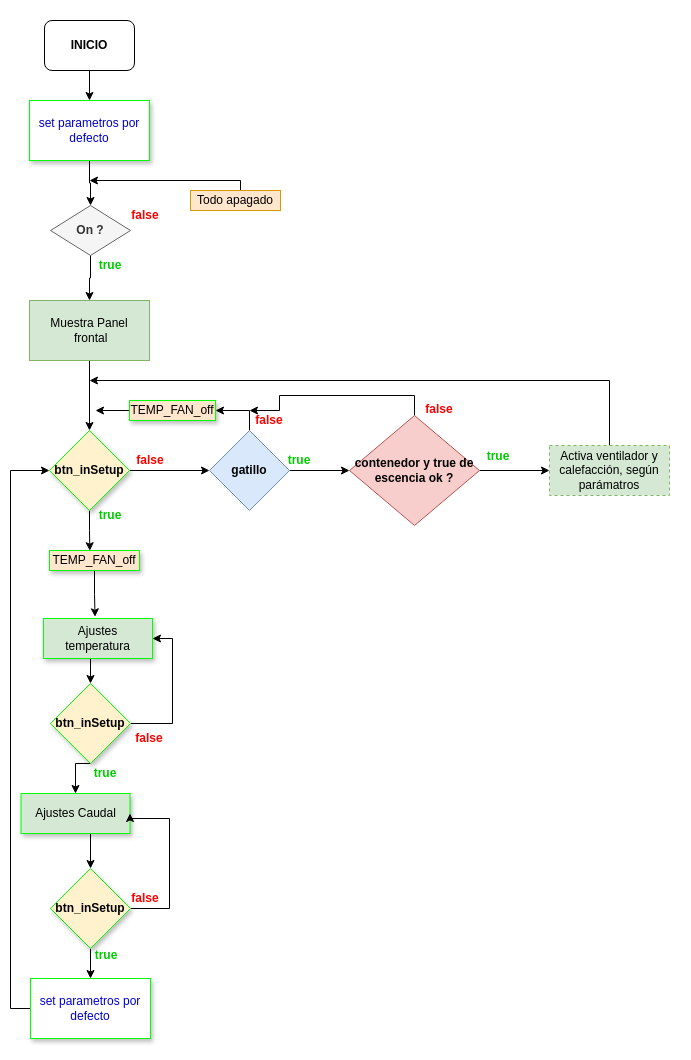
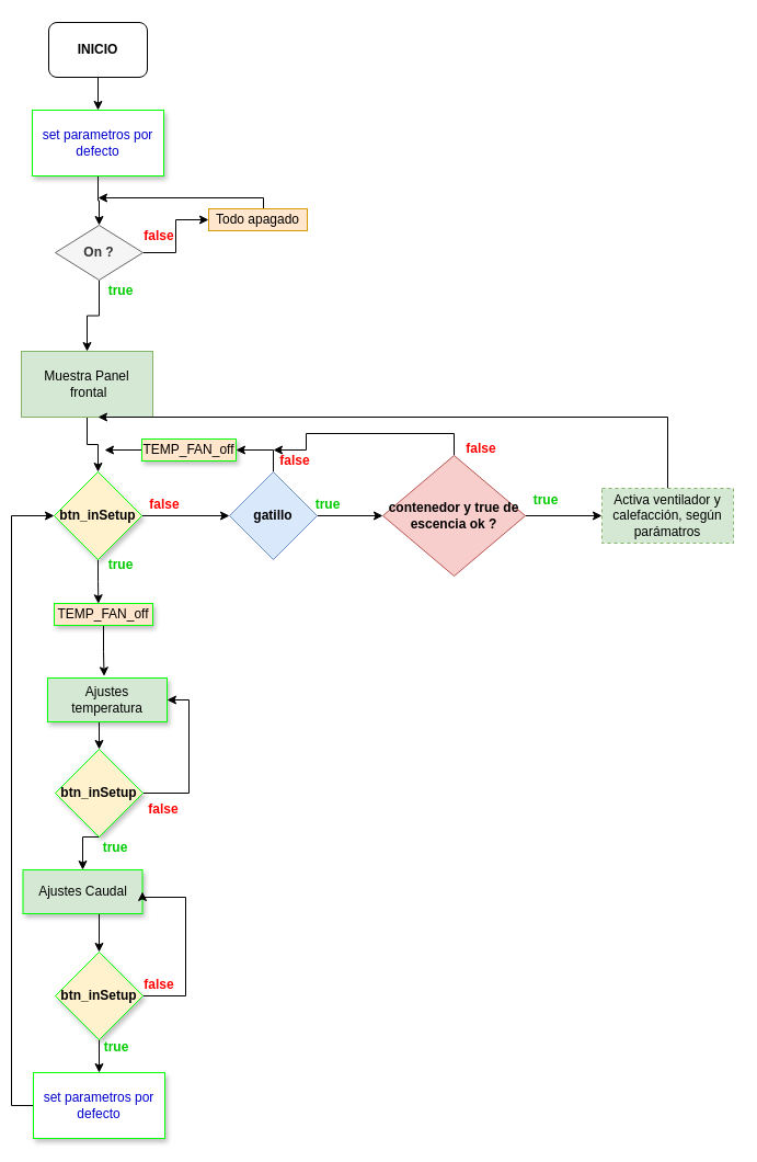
+ <mxCell id="4" value="" style="edgeStyle=orthogonalEdgeStyle;rounded=0;orthogonalLoop=1;jettySize=auto;html=1;" parent="1" source="6" target="8" edge="1"><mxGeometry relative="1" as="geometry" /></mxCell>
- <mxCell id="10" value="Muestra Panel&lt;br&gt;&amp;nbsp;frontal" style="whiteSpace=wrap;html=1;fillColor=#d5e8d4;strokeColor=#82b366;" parent="1" vertex="1"><mxGeometry x="29" y="300" width="120" height="60" as="geometry" /></mxCell>
+ <mxCell id="10" value="Muestra Panel&lt;br&gt;&amp;nbsp;frontal" style="whiteSpace=wrap;html=1;fillColor=#d5e8d4;strokeColor=#82b366;" parent="1" vertex="1"><mxGeometry x="19" y="320" width="120" height="60" as="geometry" /></mxCell>
